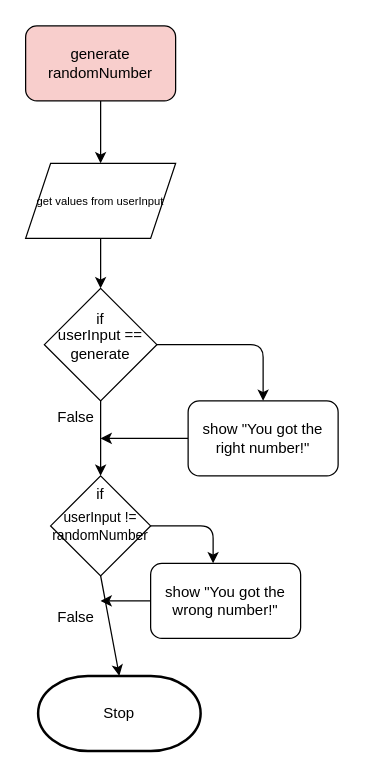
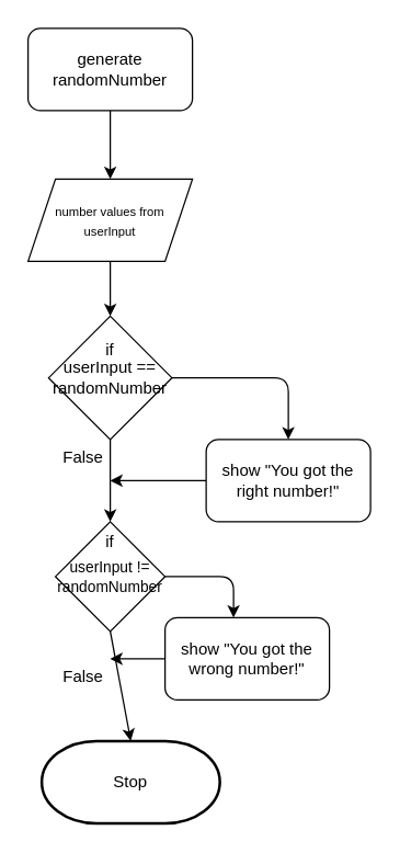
- <mxCell id="4" value="generate randomNumber" style="rounded=1;whiteSpace=wrap;html=1;fillColor=#f8cecc;" vertex="1" parent="1"><mxGeometry x="20" y="20" width="120" height="60" as="geometry" /></mxCell>
+ <mxCell id="4" value="generate randomNumber" style="rounded=1;whiteSpace=wrap;html=1;" vertex="1" parent="1"><mxGeometry x="20" y="20" width="120" height="60" as="geometry" /></mxCell>
- <mxCell id="6" value="&lt;font style=&quot;color: rgb(0, 0, 0); font-size: 9px;&quot;&gt;get values from userInput&lt;/font&gt;" style="shape=parallelogram;perimeter=parallelogramPerimeter;whiteSpace=wrap;html=1;fixedSize=1;" vertex="1" parent="1"><mxGeometry x="20" y="130" width="120" height="60" as="geometry" /></mxCell>
+ <mxCell id="6" value="&lt;font style=&quot;color: rgb(0, 0, 0); font-size: 9px;&quot;&gt;number values from userInput&lt;/font&gt;" style="shape=parallelogram;perimeter=parallelogramPerimeter;whiteSpace=wrap;html=1;fixedSize=1;" vertex="1" parent="1"><mxGeometry x="20" y="130" width="120" height="60" as="geometry" /></mxCell>
- <mxCell id="9" value="userInput == generate" style="rhombus;whiteSpace=wrap;html=1;" vertex="1" parent="1"><mxGeometry x="35" y="230" width="90" height="90" as="geometry" /></mxCell>
+ <mxCell id="9" value="userInput == randomNumber" style="rhombus;whiteSpace=wrap;html=1;" vertex="1" parent="1"><mxGeometry x="35" y="230" width="90" height="90" as="geometry" /></mxCell>
